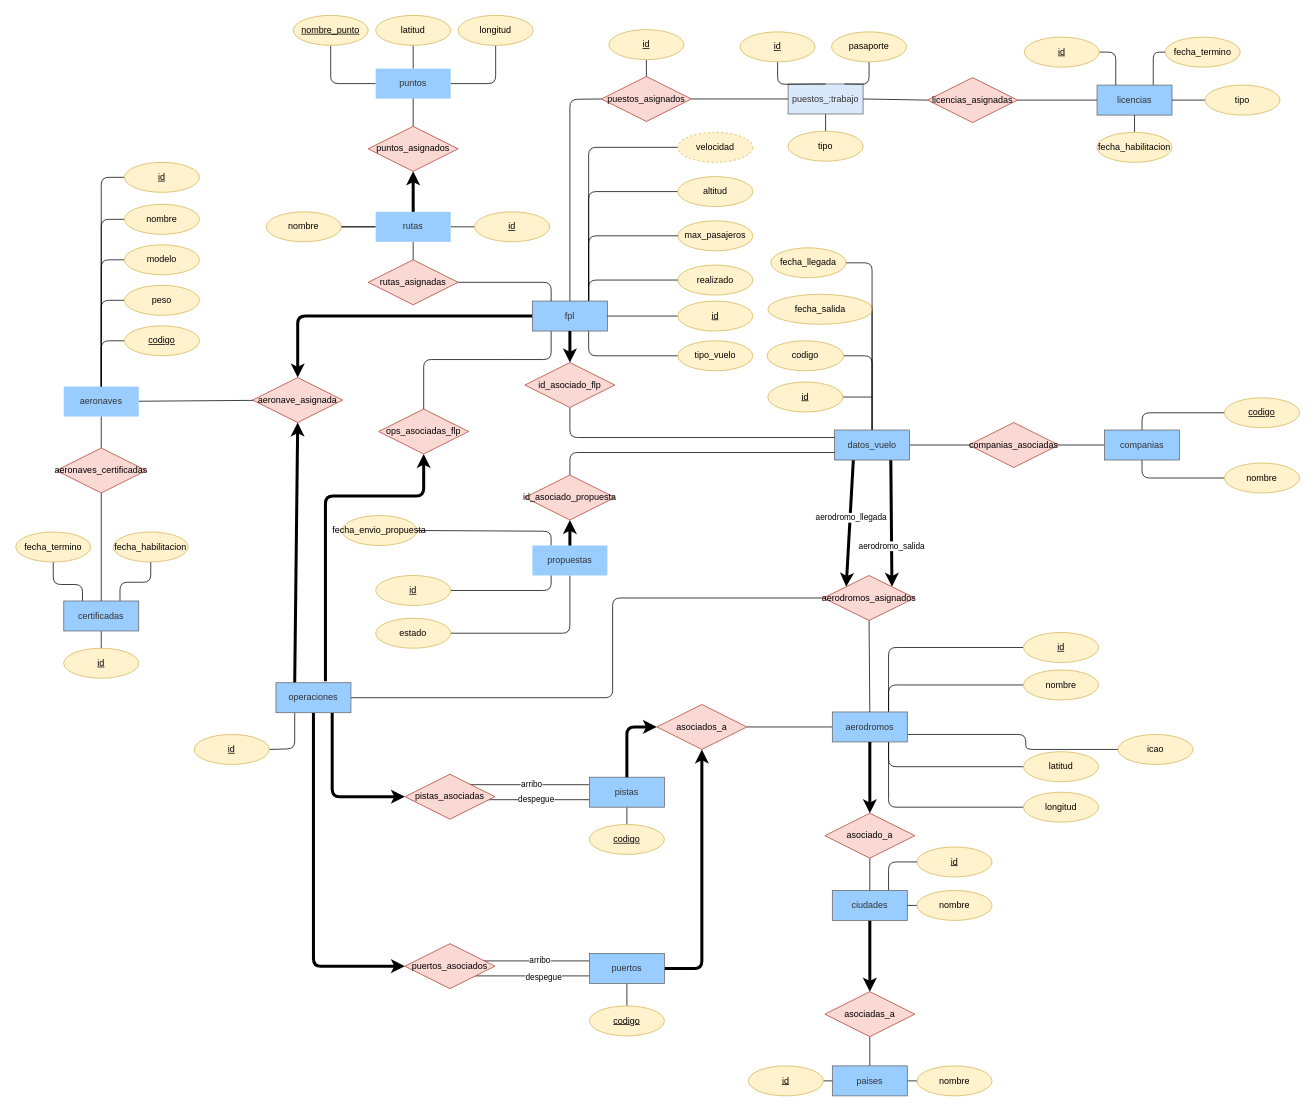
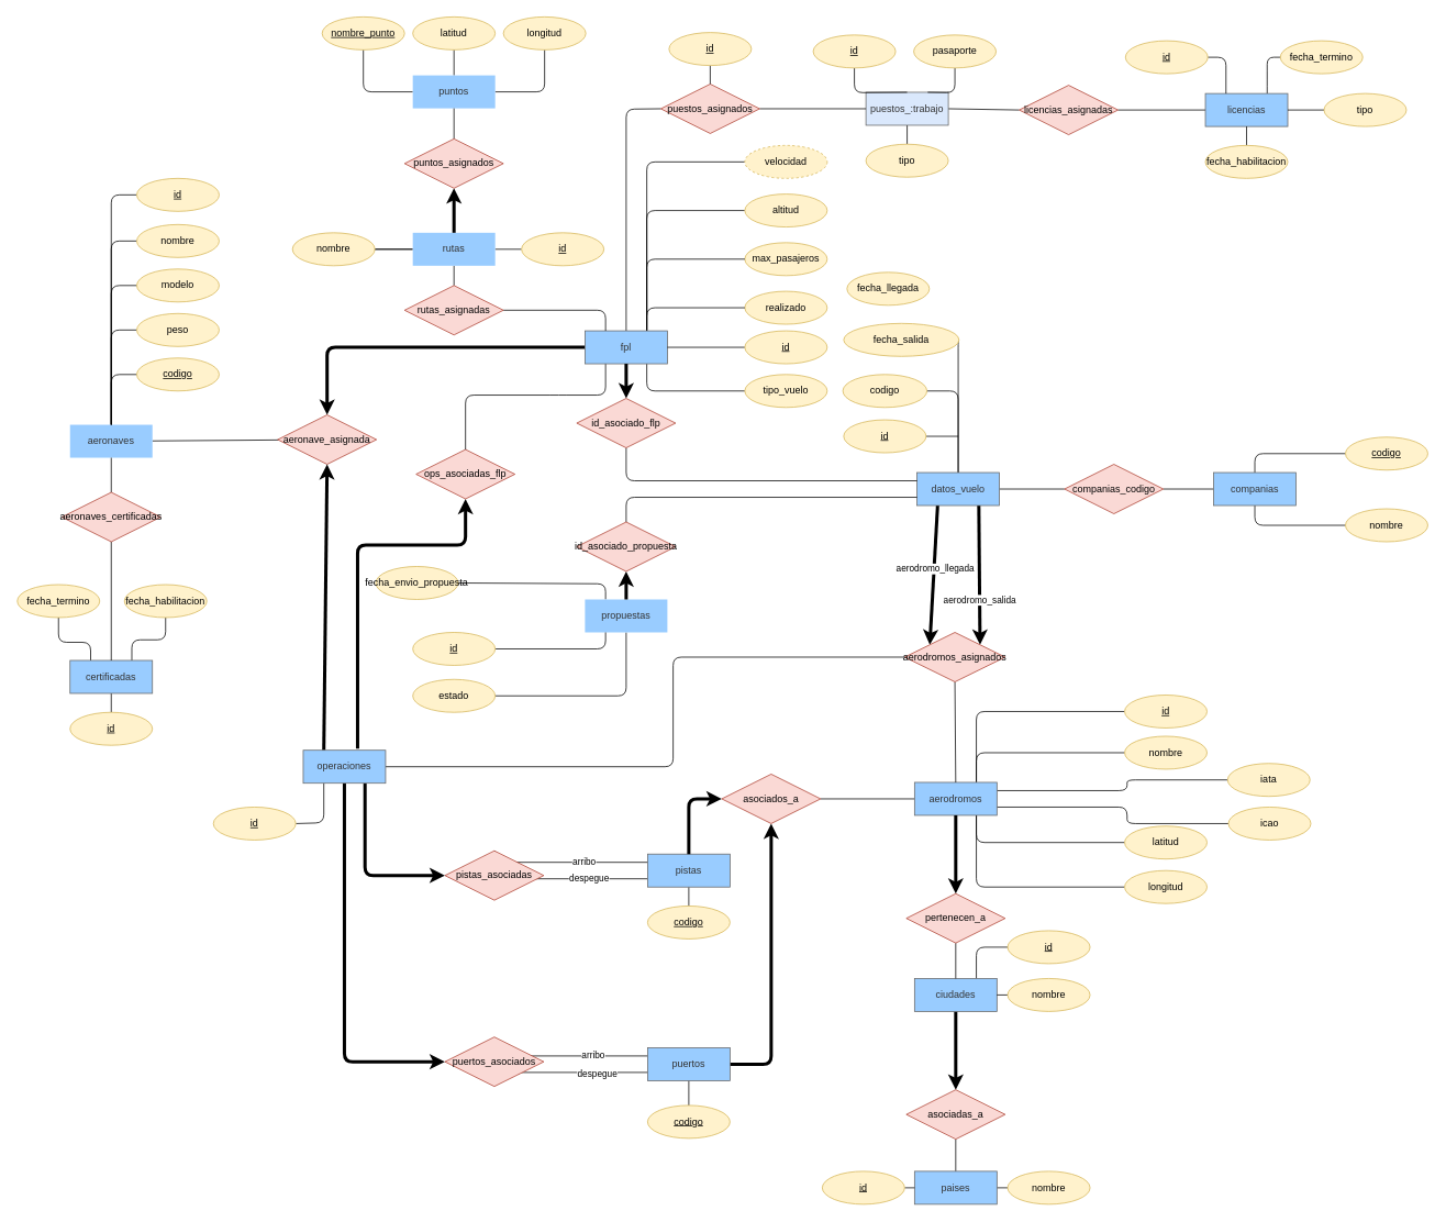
- <mxCell id="33" style="edgeStyle=none;html=1;exitX=1;exitY=0.5;exitDx=0;exitDy=0;startArrow=none;startFill=0;endArrow=none;endFill=0;strokeColor=#000000;strokeWidth=1;entryX=0.5;entryY=0;entryDx=0;entryDy=0;" parent="1" source="34" target="42" edge="1"><mxGeometry relative="1" as="geometry"><mxPoint x="1191.6" y="462.067" as="targetPoint" /><Array as="points"><mxPoint x="1162" y="350" /></Array></mxGeometry></mxCell>
- <mxCell id="102" value="companias_asociadas" style="shape=rhombus;perimeter=rhombusPerimeter;whiteSpace=wrap;html=1;align=center;fillColor=#fad9d5;strokeColor=#ae4132;fontColor=#000000;" parent="1" vertex="1"><mxGeometry x="1291" y="563" width="120" height="60" as="geometry" /></mxCell>
+ <mxCell id="102" value="companias_codigo" style="shape=rhombus;perimeter=rhombusPerimeter;whiteSpace=wrap;html=1;align=center;fillColor=#fad9d5;strokeColor=#ae4132;fontColor=#000000;" parent="1" vertex="1"><mxGeometry x="1291" y="563" width="120" height="60" as="geometry" /></mxCell>
+ <mxCell id="136" value="iata" style="ellipse;whiteSpace=wrap;html=1;align=center;fillColor=#fff2cc;strokeColor=#d6b656;fontColor=#000000;" parent="1" vertex="1"><mxGeometry x="1489" y="926" width="100" height="40" as="geometry" /></mxCell>
+ <mxCell id="13" style="edgeStyle=none;rounded=1;html=1;exitX=1;exitY=0.25;exitDx=0;exitDy=0;startArrow=none;startFill=0;endArrow=none;endFill=0;strokeColor=#000000;strokeWidth=1;entryX=0;entryY=0.5;entryDx=0;entryDy=0;" parent="1" source="15" target="136" edge="1"><mxGeometry relative="1" as="geometry"><Array as="points"><mxPoint x="1367" y="959" /><mxPoint x="1367" y="946" /></Array></mxGeometry></mxCell>
- <mxCell id="57" value="asociado_a" style="shape=rhombus;perimeter=rhombusPerimeter;whiteSpace=wrap;html=1;align=center;fillColor=#fad9d5;strokeColor=#ae4132;fontColor=#000000;" parent="1" vertex="1"><mxGeometry x="1099" y="1084" width="120" height="60" as="geometry" /></mxCell>
+ <mxCell id="57" value="pertenecen_a" style="shape=rhombus;perimeter=rhombusPerimeter;whiteSpace=wrap;html=1;align=center;fillColor=#fad9d5;strokeColor=#ae4132;fontColor=#000000;" parent="1" vertex="1"><mxGeometry x="1099" y="1084" width="120" height="60" as="geometry" /></mxCell>
